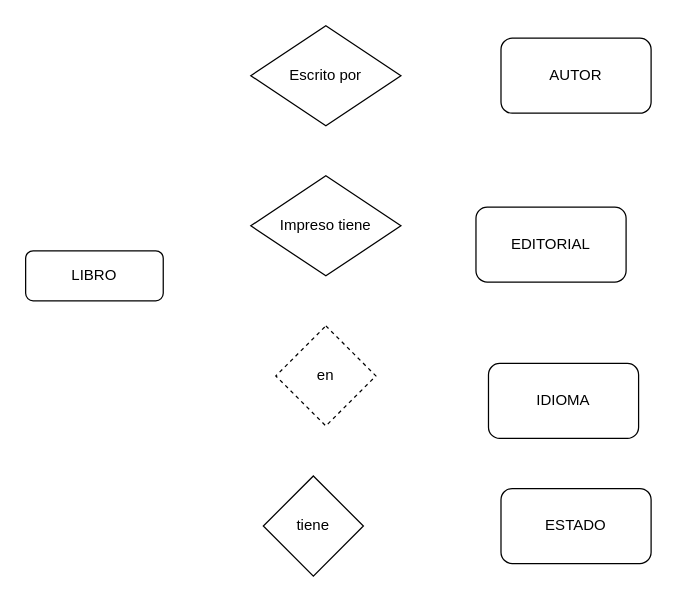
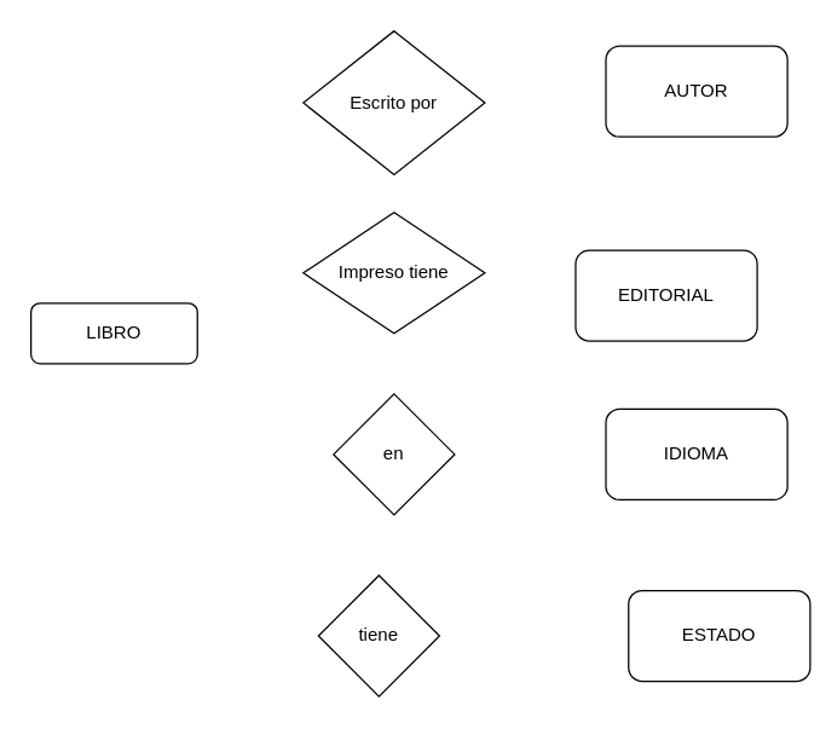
- <mxCell id="7" value="Escrito por" style="rhombus;whiteSpace=wrap;html=1;" vertex="1" parent="1"><mxGeometry x="200" y="20" width="120" height="80" as="geometry" /></mxCell>
+ <mxCell id="7" value="Escrito por" style="rhombus;whiteSpace=wrap;html=1;" vertex="1" parent="1"><mxGeometry x="200" y="20" width="120" height="95" as="geometry" /></mxCell>
- <mxCell id="9" value="en" style="rhombus;whiteSpace=wrap;html=1;dashed=1;" vertex="1" parent="1"><mxGeometry x="220" y="260" width="80" height="80" as="geometry" /></mxCell>
+ <mxCell id="9" value="en" style="rhombus;whiteSpace=wrap;html=1;" vertex="1" parent="1"><mxGeometry x="220" y="260" width="80" height="80" as="geometry" /></mxCell>
- <mxCell id="5" value="IDIOMA" style="rounded=1;whiteSpace=wrap;html=1;" vertex="1" parent="1"><mxGeometry x="390" y="290" width="120" height="60" as="geometry" /></mxCell>
+ <mxCell id="5" value="IDIOMA" style="rounded=1;whiteSpace=wrap;html=1;" vertex="1" parent="1"><mxGeometry x="400" y="270" width="120" height="60" as="geometry" /></mxCell>
- <mxCell id="6" value="ESTADO" style="rounded=1;whiteSpace=wrap;html=1;" vertex="1" parent="1"><mxGeometry x="400" y="390" width="120" height="60" as="geometry" /></mxCell>
+ <mxCell id="6" value="ESTADO" style="rounded=1;whiteSpace=wrap;html=1;" vertex="1" parent="1"><mxGeometry x="415" y="390" width="120" height="60" as="geometry" /></mxCell>
